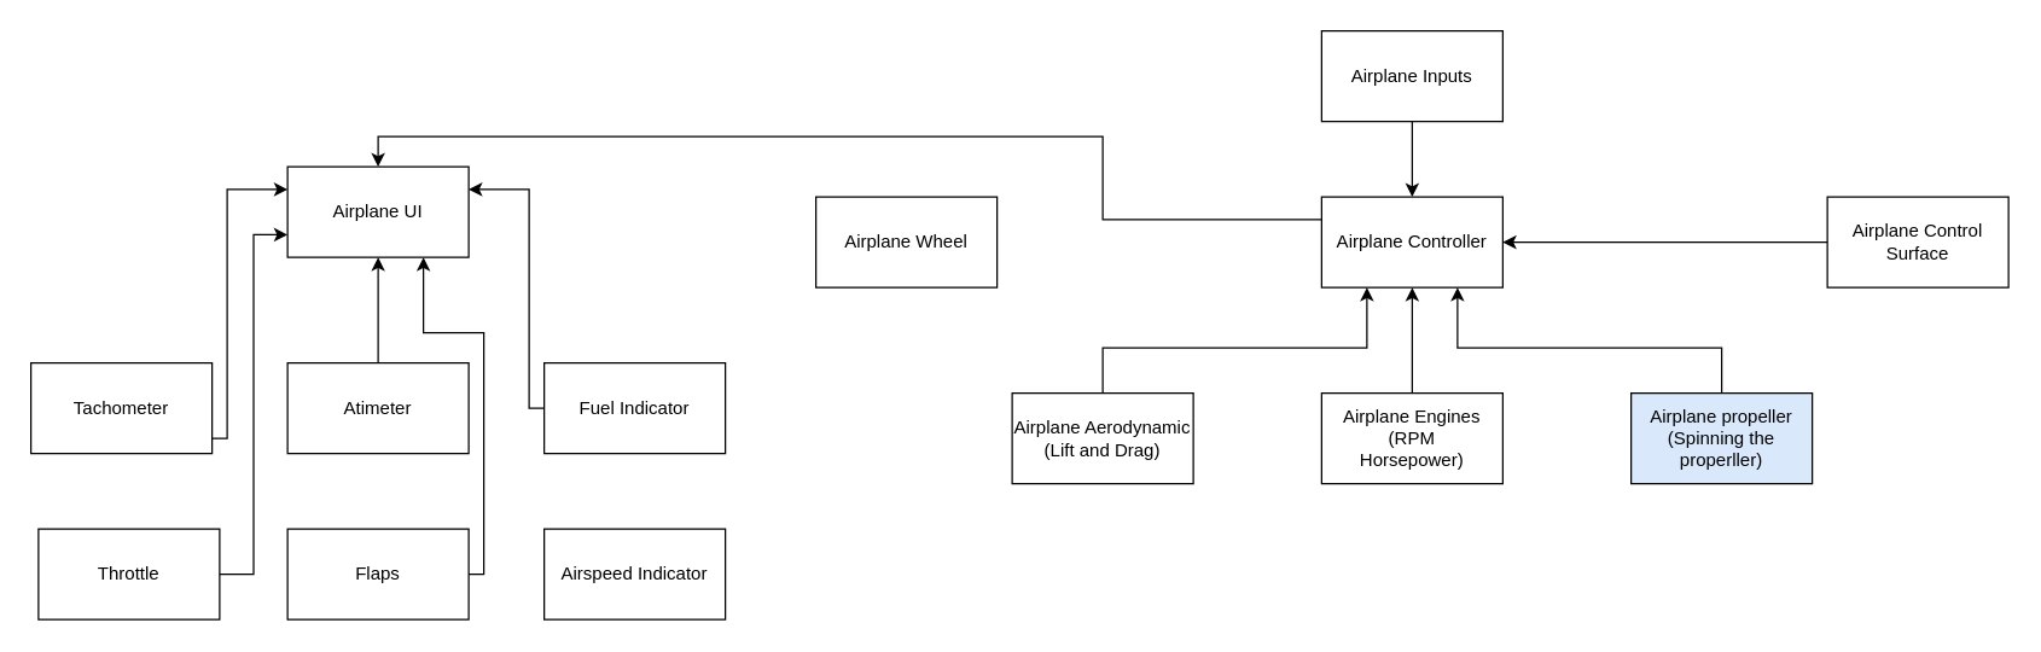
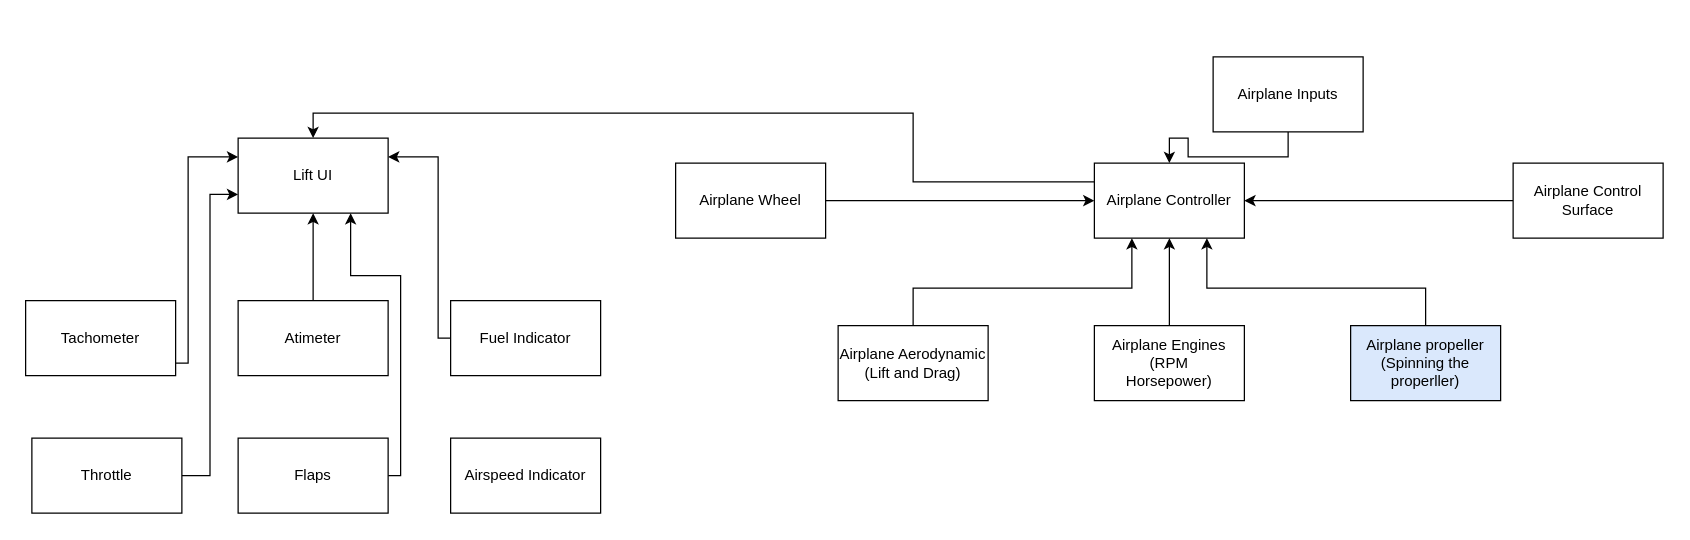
- <mxCell id="7" value="Airplane Inputs&lt;br&gt;" style="rounded=0;whiteSpace=wrap;html=1;" vertex="1" parent="1"><mxGeometry x="875" y="20" width="120" height="60" as="geometry" /></mxCell>
+ <mxCell id="7" value="Airplane Inputs&lt;br&gt;" style="rounded=0;whiteSpace=wrap;html=1;" vertex="1" parent="1"><mxGeometry x="970" y="45" width="120" height="60" as="geometry" /></mxCell>
- <mxCell id="16" value="Airplane UI" style="rounded=0;whiteSpace=wrap;html=1;" vertex="1" parent="1"><mxGeometry x="190" y="110" width="120" height="60" as="geometry" /></mxCell>
+ <mxCell id="16" value="Lift UI" style="rounded=0;whiteSpace=wrap;html=1;" vertex="1" parent="1"><mxGeometry x="190" y="110" width="120" height="60" as="geometry" /></mxCell>
+ <mxCell id="14" style="edgeStyle=orthogonalEdgeStyle;rounded=0;orthogonalLoop=1;jettySize=auto;html=1;entryX=0;entryY=0.5;entryDx=0;entryDy=0;" edge="1" parent="1" source="15" target="3"><mxGeometry relative="1" as="geometry" /></mxCell>
